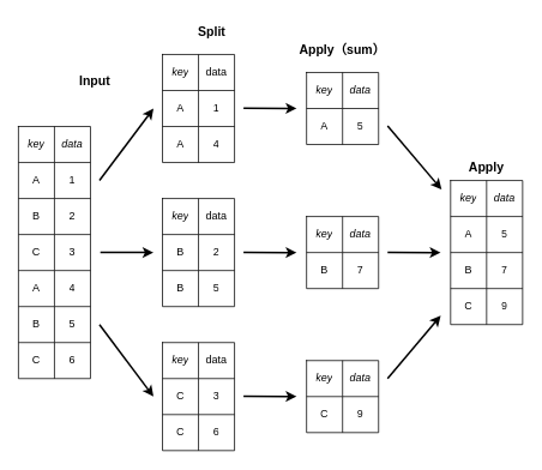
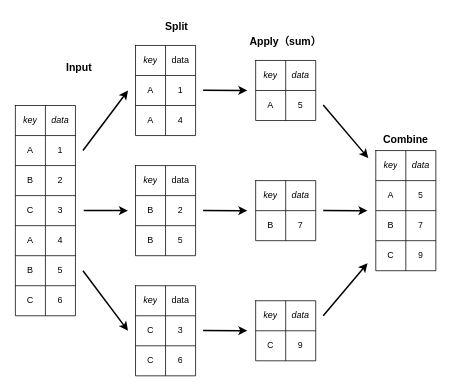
- <mxCell id="98" value="&lt;b&gt;&lt;font style=&quot;font-size: 14px;&quot;&gt;Apply&lt;/font&gt;&lt;/b&gt;" style="text;html=1;align=center;verticalAlign=middle;whiteSpace=wrap;rounded=0;" vertex="1" parent="1"><mxGeometry x="500" y="170" width="80" height="30" as="geometry" /></mxCell>
+ <mxCell id="98" value="&lt;b&gt;&lt;font style=&quot;font-size: 14px;&quot;&gt;Combine&lt;/font&gt;&lt;/b&gt;" style="text;html=1;align=center;verticalAlign=middle;whiteSpace=wrap;rounded=0;" vertex="1" parent="1"><mxGeometry x="500" y="170" width="80" height="30" as="geometry" /></mxCell>
